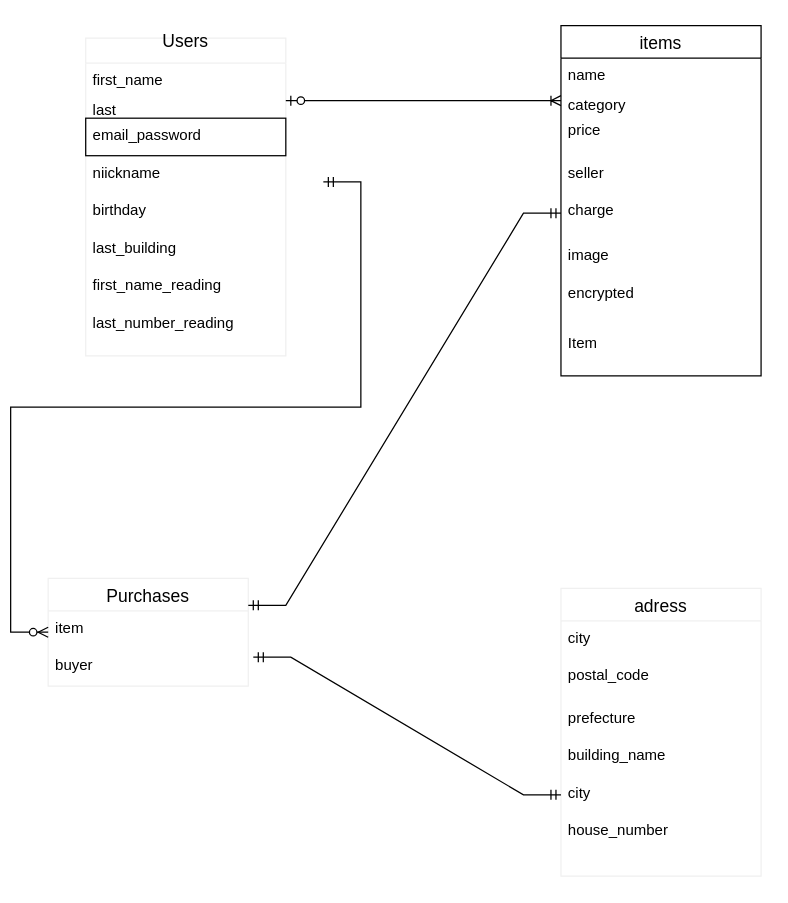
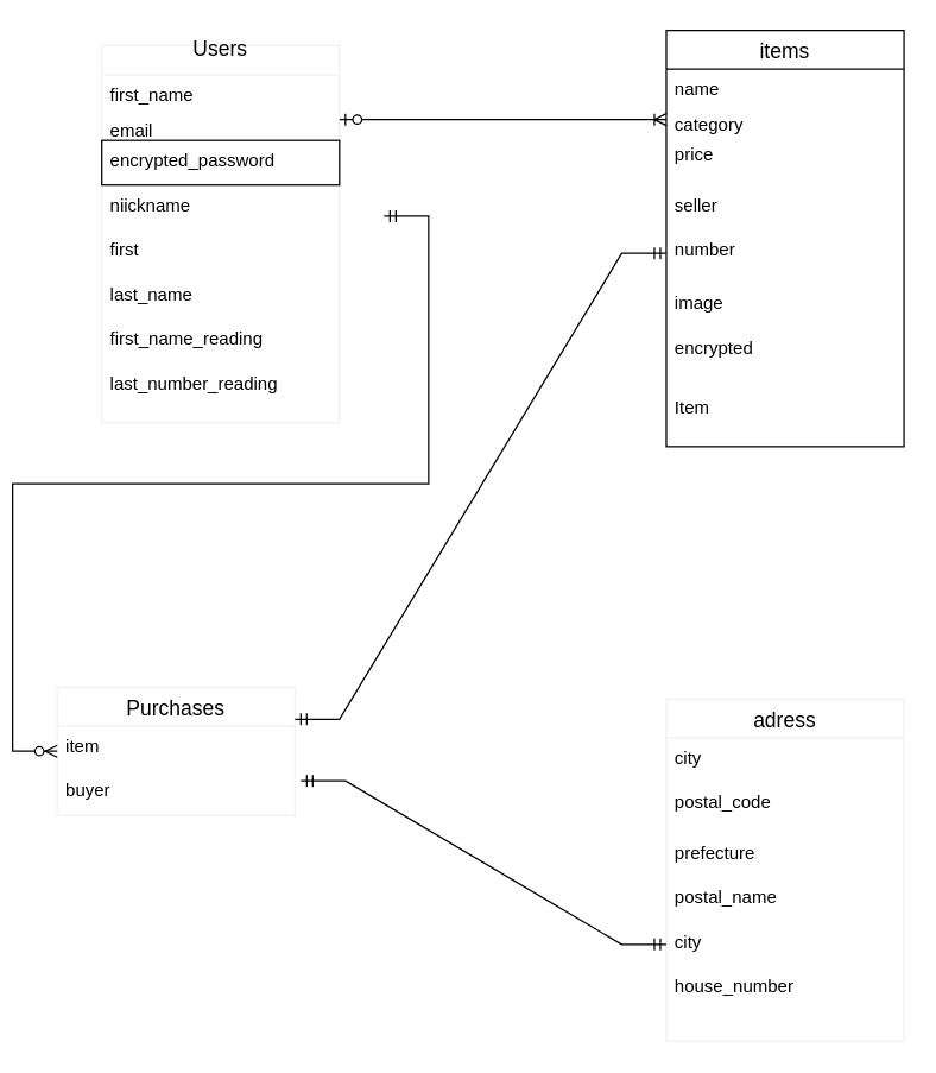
- <mxCell id="14" value="last" style="text;strokeColor=none;fillColor=none;spacingLeft=4;spacingRight=4;overflow=hidden;rotatable=0;points=[[0,0.5],[1,0.5]];portConstraint=eastwest;fontSize=12;" vertex="1" parent="12"><mxGeometry y="44" width="160" height="20" as="geometry" /></mxCell>
+ <mxCell id="14" value="email" style="text;strokeColor=none;fillColor=none;spacingLeft=4;spacingRight=4;overflow=hidden;rotatable=0;points=[[0,0.5],[1,0.5]];portConstraint=eastwest;fontSize=12;" vertex="1" parent="12"><mxGeometry y="44" width="160" height="20" as="geometry" /></mxCell>
- <mxCell id="15" value="email_password" style="text;strokeColor=default;fillColor=none;spacingLeft=4;spacingRight=4;overflow=hidden;rotatable=0;points=[[0,0.5],[1,0.5]];portConstraint=eastwest;fontSize=12;verticalAlign=top;" vertex="1" parent="12"><mxGeometry y="64" width="160" height="30" as="geometry" /></mxCell>
+ <mxCell id="15" value="encrypted_password" style="text;strokeColor=default;fillColor=none;spacingLeft=4;spacingRight=4;overflow=hidden;rotatable=0;points=[[0,0.5],[1,0.5]];portConstraint=eastwest;fontSize=12;verticalAlign=top;" vertex="1" parent="12"><mxGeometry y="64" width="160" height="30" as="geometry" /></mxCell>
- <mxCell id="17" value="birthday" style="text;strokeColor=none;fillColor=none;spacingLeft=4;spacingRight=4;overflow=hidden;rotatable=0;points=[[0,0.5],[1,0.5]];portConstraint=eastwest;fontSize=12;labelBackgroundColor=default;" vertex="1" parent="12"><mxGeometry y="124" width="160" height="30" as="geometry" /></mxCell>
+ <mxCell id="17" value="first" style="text;strokeColor=none;fillColor=none;spacingLeft=4;spacingRight=4;overflow=hidden;rotatable=0;points=[[0,0.5],[1,0.5]];portConstraint=eastwest;fontSize=12;labelBackgroundColor=default;" vertex="1" parent="12"><mxGeometry y="124" width="160" height="30" as="geometry" /></mxCell>
- <mxCell id="27" value="charge&#10;" style="text;strokeColor=none;fillColor=none;spacingLeft=4;spacingRight=4;overflow=hidden;rotatable=0;points=[[0,0.5],[1,0.5]];portConstraint=eastwest;fontSize=12;labelBackgroundColor=default;" vertex="1" parent="22"><mxGeometry y="134" width="160" height="36" as="geometry" /></mxCell>
+ <mxCell id="27" value="number&#10;" style="text;strokeColor=none;fillColor=none;spacingLeft=4;spacingRight=4;overflow=hidden;rotatable=0;points=[[0,0.5],[1,0.5]];portConstraint=eastwest;fontSize=12;labelBackgroundColor=default;" vertex="1" parent="22"><mxGeometry y="134" width="160" height="36" as="geometry" /></mxCell>
- <mxCell id="18" value="last_building&#10;" style="text;strokeColor=none;fillColor=none;spacingLeft=4;spacingRight=4;overflow=hidden;rotatable=0;points=[[0,0.5],[1,0.5]];portConstraint=eastwest;fontSize=12;labelBackgroundColor=default;" vertex="1" parent="12"><mxGeometry y="154" width="160" height="30" as="geometry" /></mxCell>
+ <mxCell id="18" value="last_name&#10;" style="text;strokeColor=none;fillColor=none;spacingLeft=4;spacingRight=4;overflow=hidden;rotatable=0;points=[[0,0.5],[1,0.5]];portConstraint=eastwest;fontSize=12;labelBackgroundColor=default;" vertex="1" parent="12"><mxGeometry y="154" width="160" height="30" as="geometry" /></mxCell>
- <mxCell id="9" value="building_name" style="text;strokeColor=none;fillColor=none;spacingLeft=4;spacingRight=4;overflow=hidden;rotatable=0;points=[[0,0.5],[1,0.5]];portConstraint=eastwest;fontSize=12;labelBackgroundColor=default;" vertex="1" parent="5"><mxGeometry y="120" width="160" height="30" as="geometry" /></mxCell>
+ <mxCell id="9" value="postal_name" style="text;strokeColor=none;fillColor=none;spacingLeft=4;spacingRight=4;overflow=hidden;rotatable=0;points=[[0,0.5],[1,0.5]];portConstraint=eastwest;fontSize=12;labelBackgroundColor=default;" vertex="1" parent="5"><mxGeometry y="120" width="160" height="30" as="geometry" /></mxCell>
